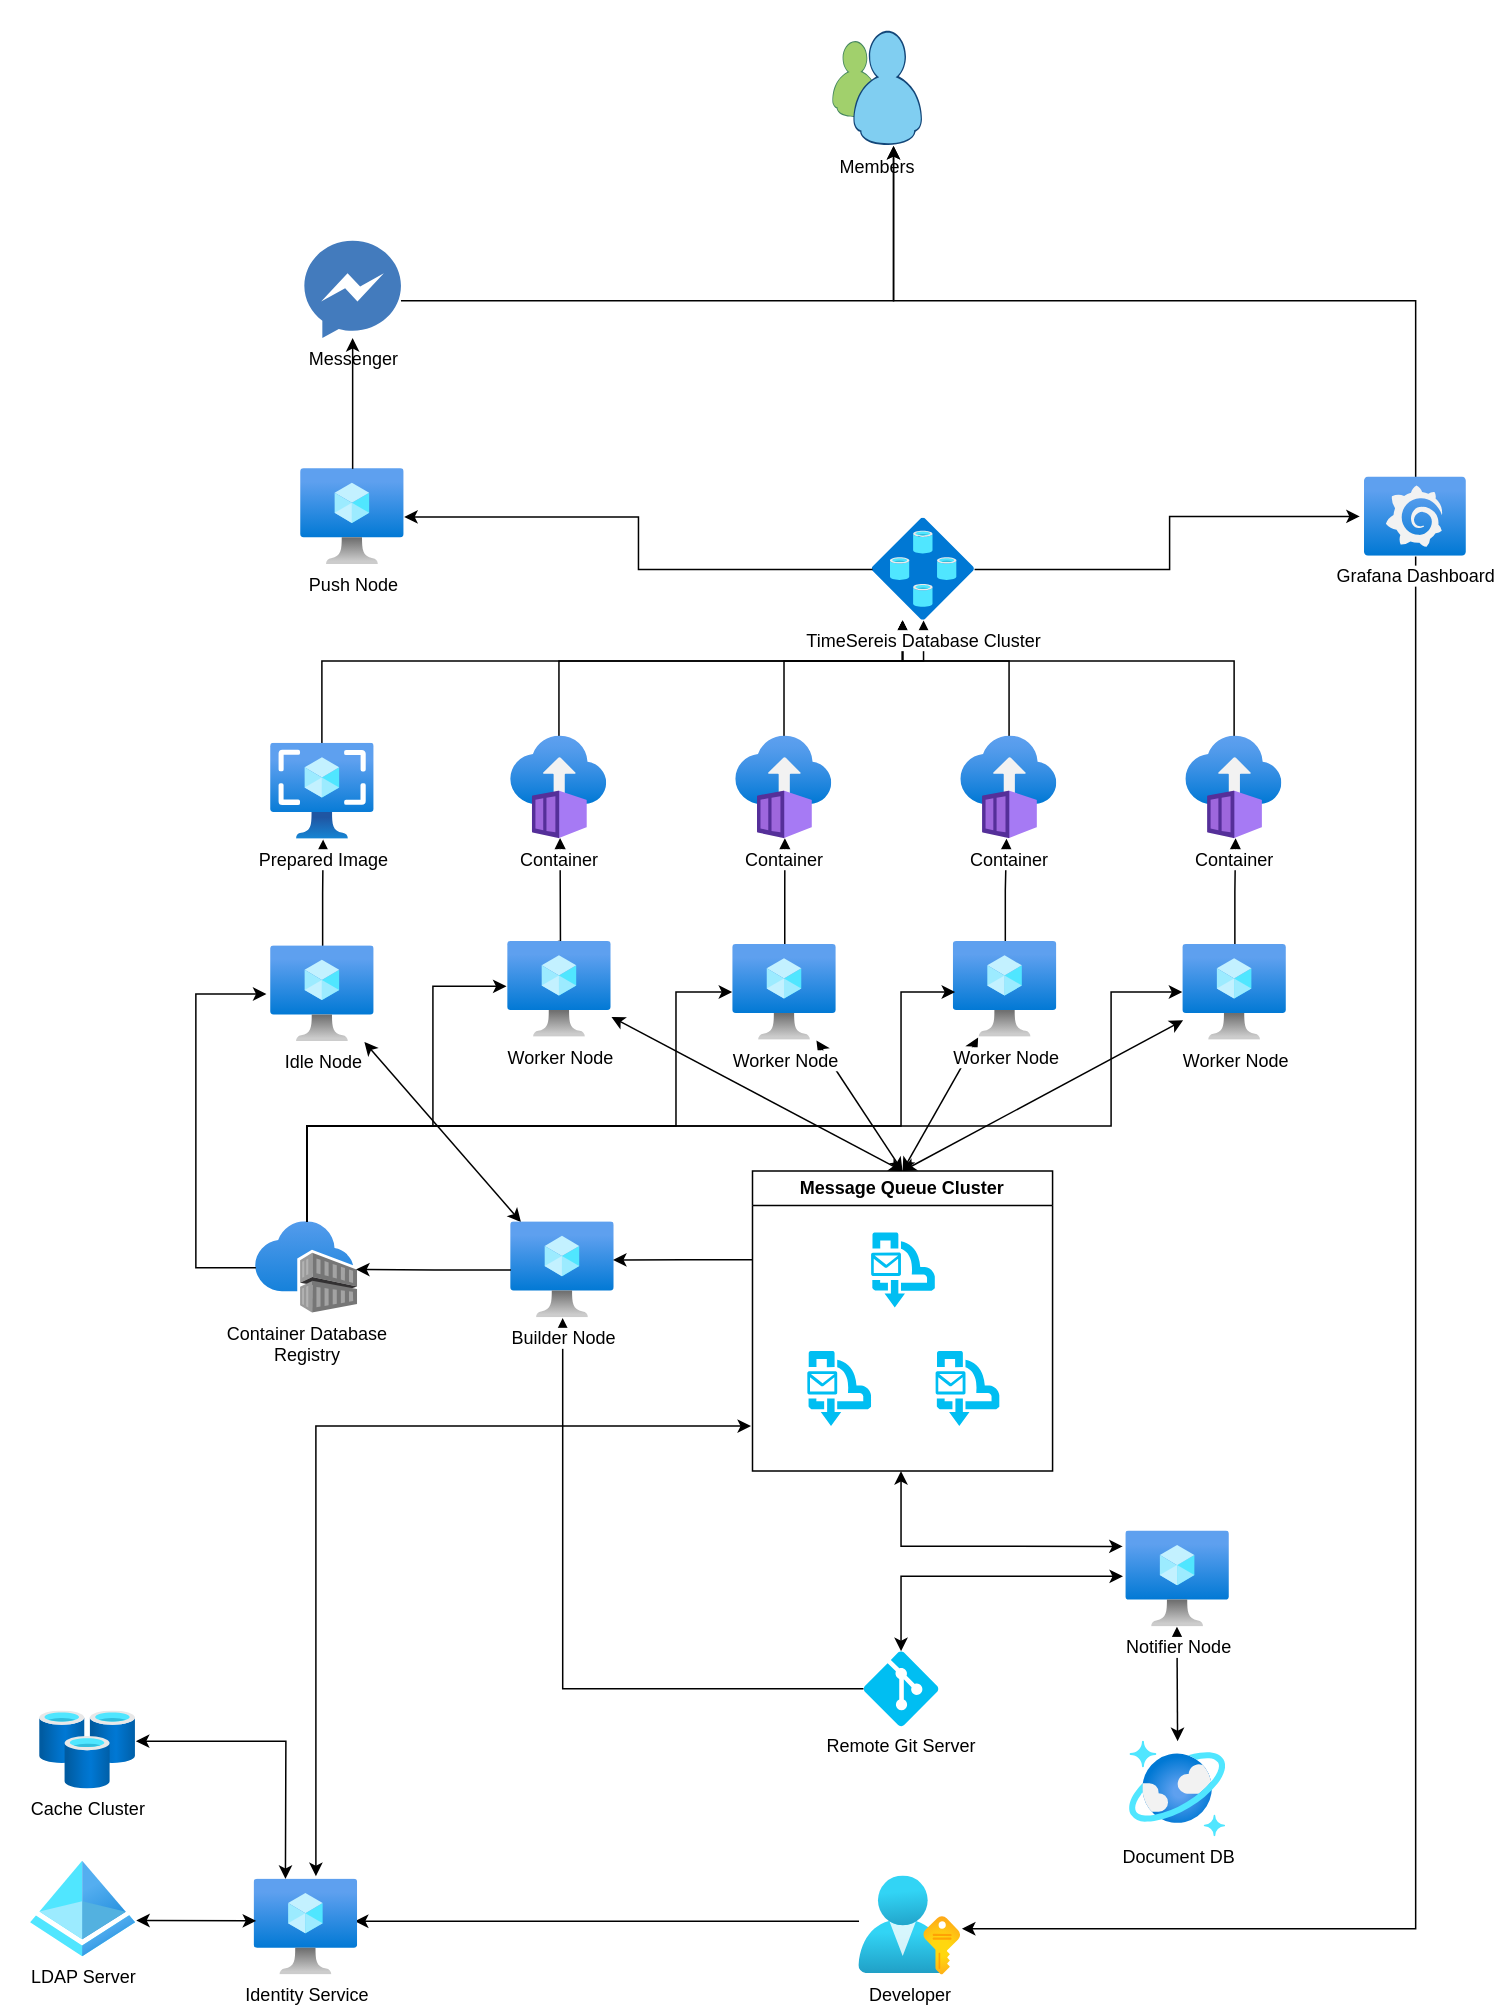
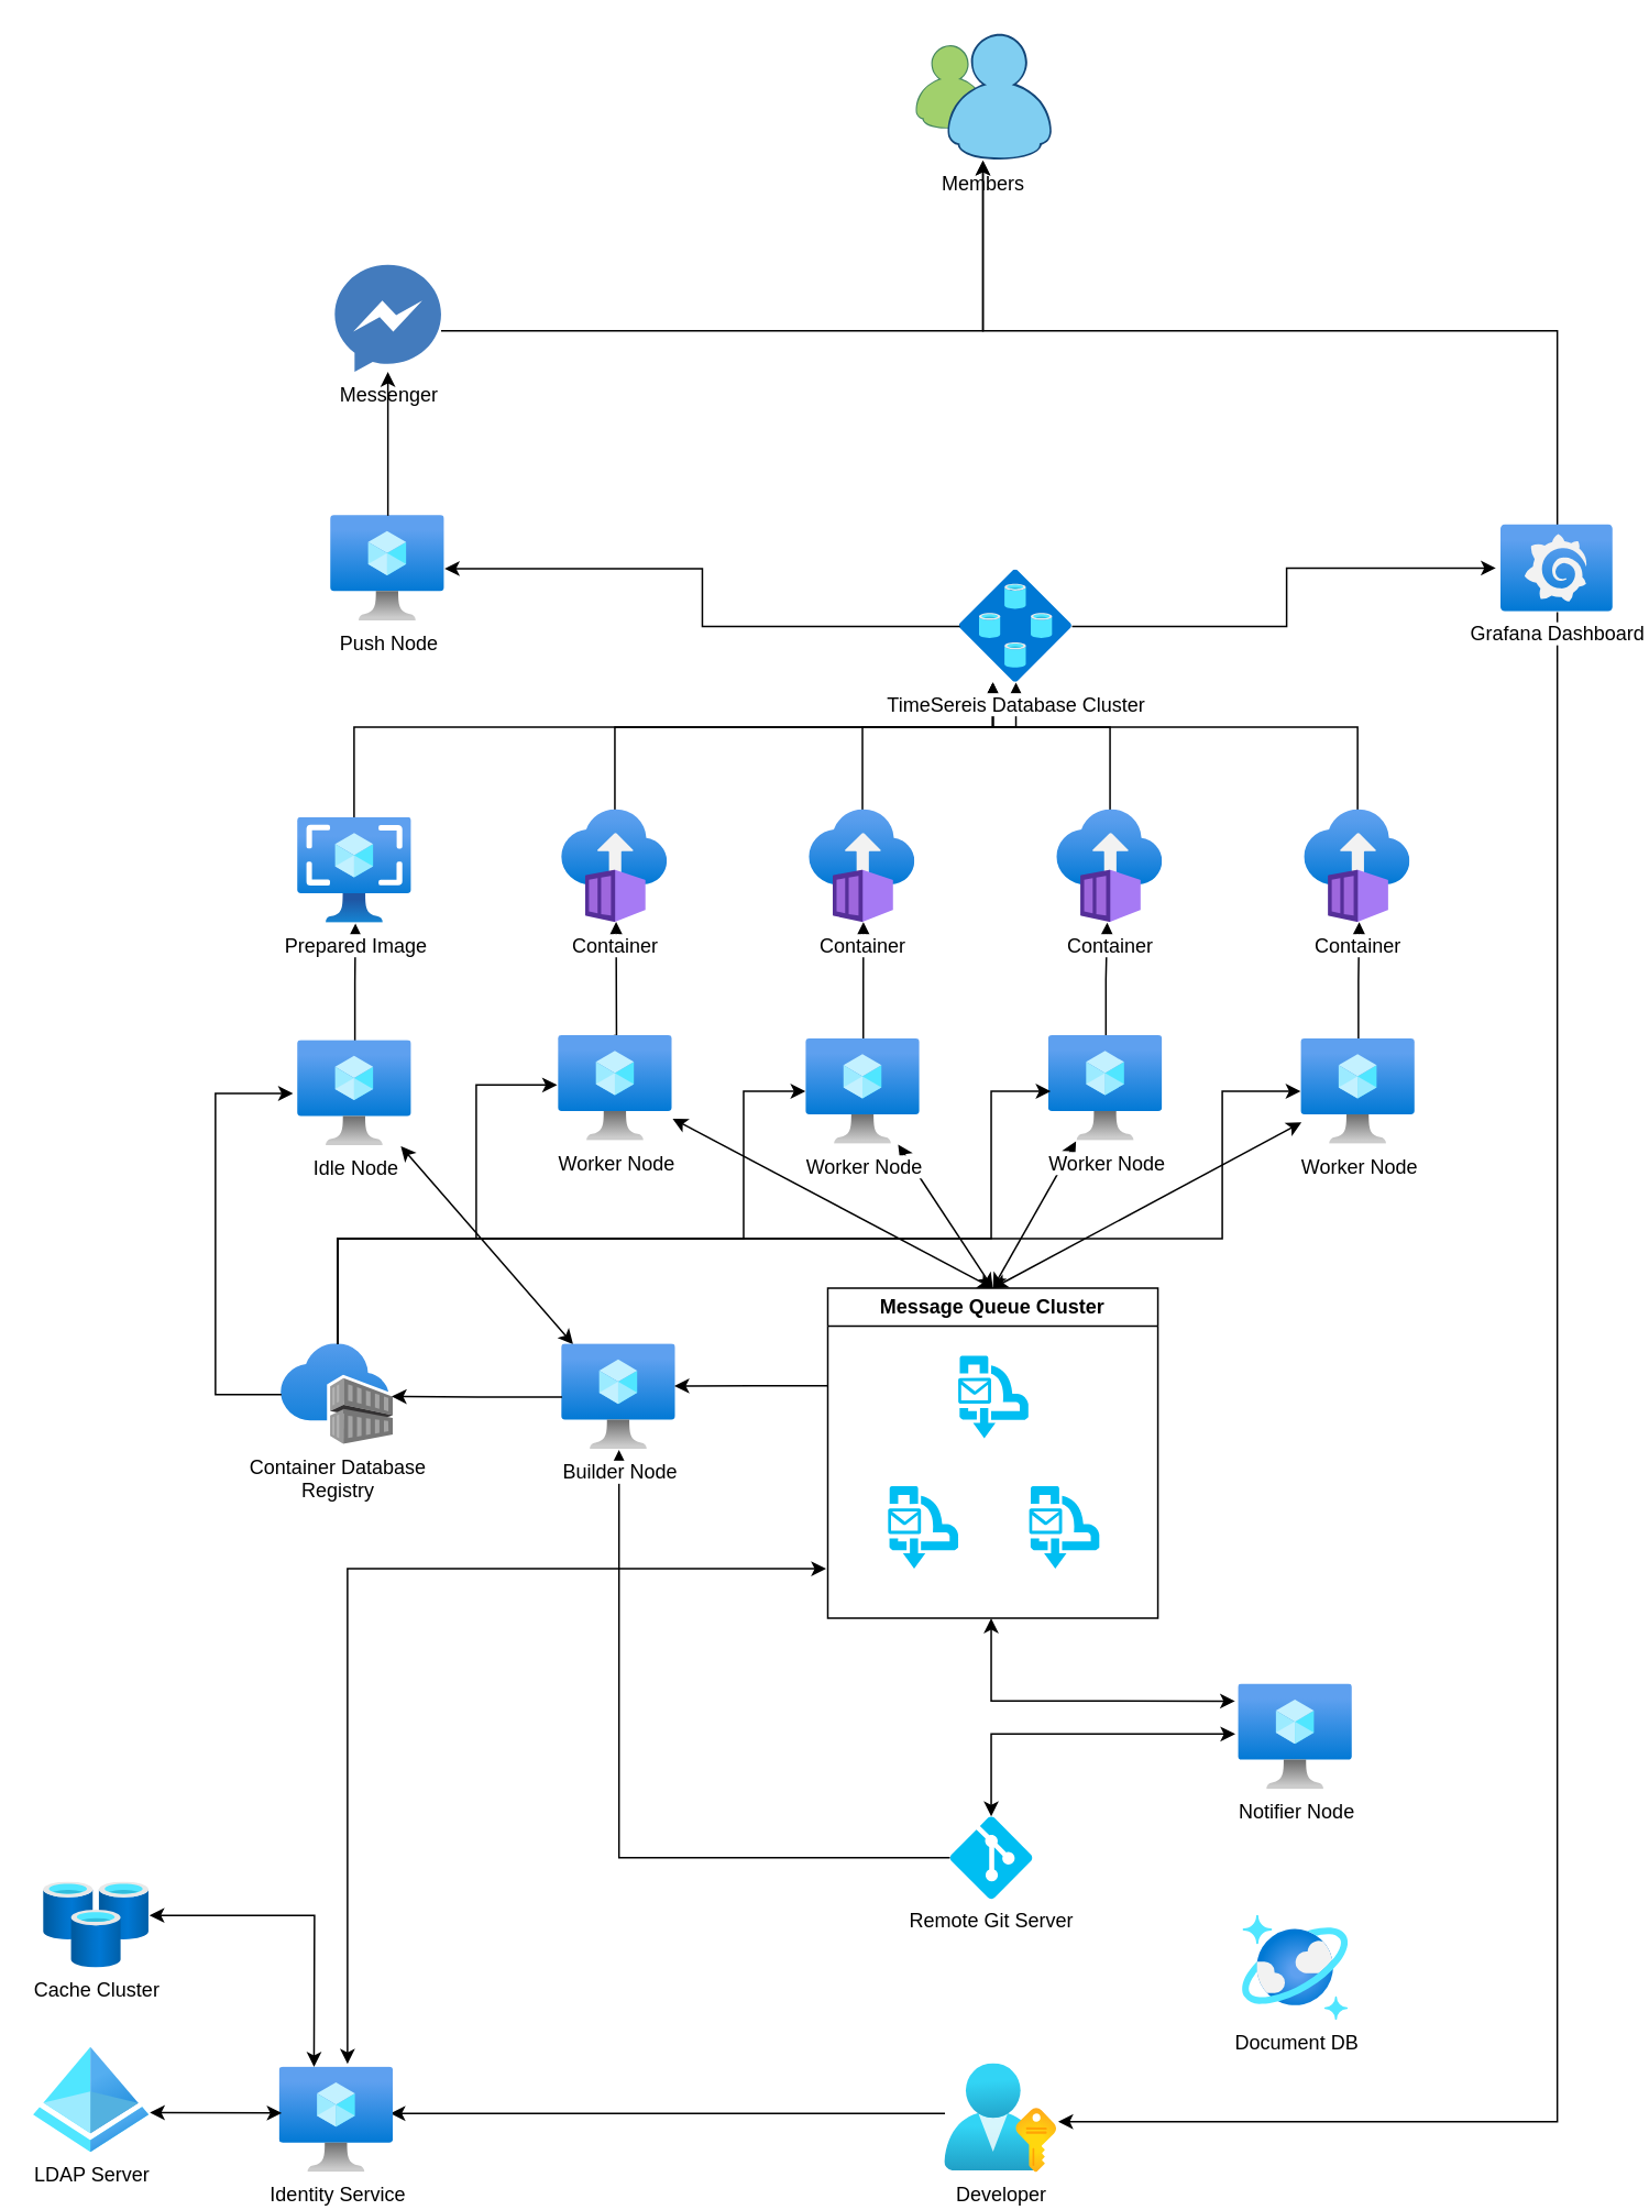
- <mxCell id="64" value="Members" style="dashed=0;outlineConnect=0;html=1;align=center;labelPosition=center;verticalLabelPosition=bottom;verticalAlign=top;shape=mxgraph.weblogos.messenger" vertex="1" parent="1"><mxGeometry x="554" y="20" width="60" height="76.8" as="geometry" /></mxCell>
+ <mxCell id="64" value="Members" style="dashed=0;outlineConnect=0;html=1;align=center;labelPosition=center;verticalLabelPosition=bottom;verticalAlign=top;shape=mxgraph.weblogos.messenger" vertex="1" parent="1"><mxGeometry x="554" y="20" width="82.6" height="76.8" as="geometry" /></mxCell>
- <mxCell id="5" value="" style="endArrow=classic;startArrow=classic;html=1;rounded=0;entryX=0.491;entryY=0.995;entryDx=0;entryDy=0;entryPerimeter=0;" edge="1" parent="1" source="39" target="59"><mxGeometry width="50" height="50" relative="1" as="geometry"><mxPoint x="822" y="954" as="sourcePoint" /><mxPoint x="822" y="974.711" as="targetPoint" /></mxGeometry></mxCell>
